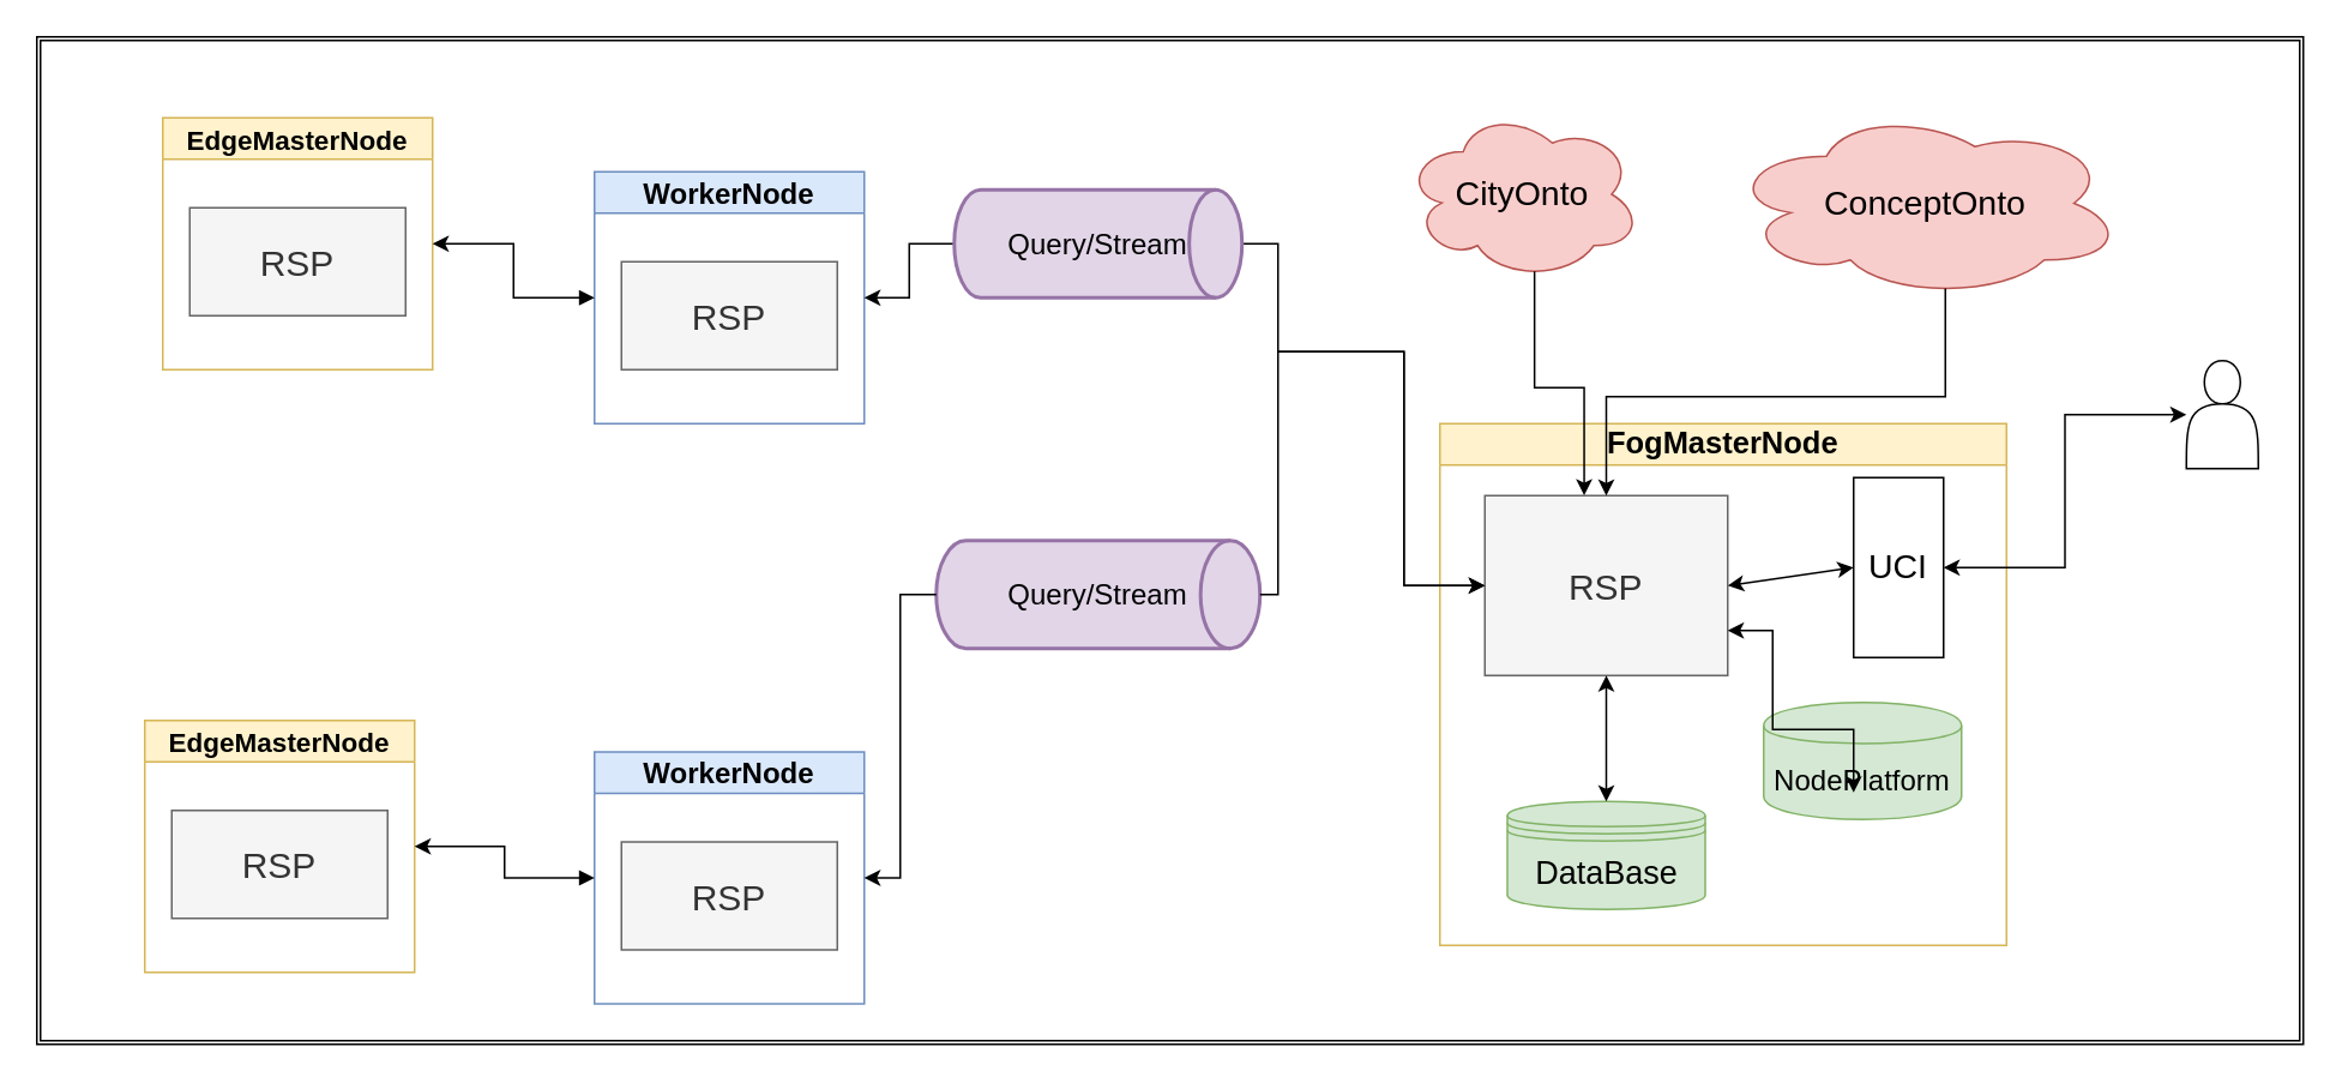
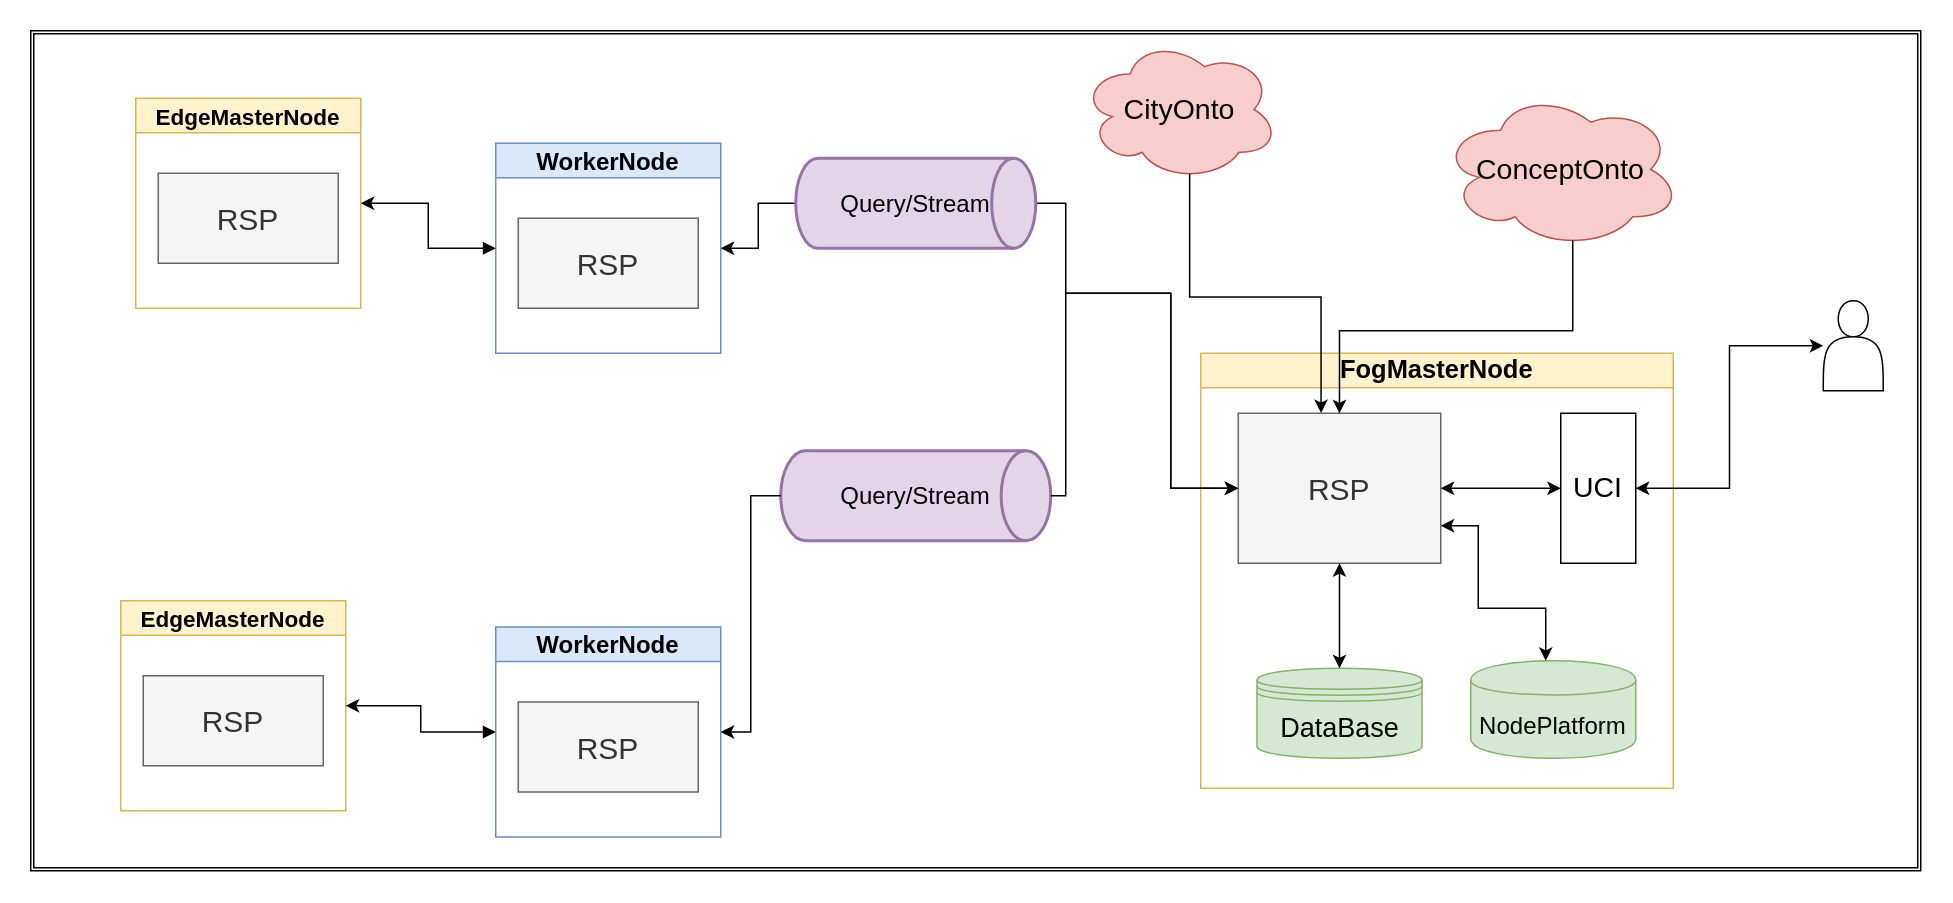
- <mxCell id="23" value="CityOnto" style="ellipse;shape=cloud;whiteSpace=wrap;html=1;fillColor=#f8cecc;strokeColor=#b85450;fontSize=19;" vertex="1" parent="1"><mxGeometry x="780" y="60" width="132" height="95" as="geometry" /></mxCell>
+ <mxCell id="23" value="CityOnto" style="ellipse;shape=cloud;whiteSpace=wrap;html=1;fillColor=#f8cecc;strokeColor=#b85450;fontSize=19;" vertex="1" parent="1"><mxGeometry x="720" y="25" width="132" height="95" as="geometry" /></mxCell>
- <mxCell id="31" value="ConceptOnto" style="ellipse;shape=cloud;whiteSpace=wrap;html=1;fillColor=#f8cecc;strokeColor=#b85450;fontSize=19;" vertex="1" parent="1"><mxGeometry x="960" y="60" width="220" height="105" as="geometry" /></mxCell>
+ <mxCell id="31" value="ConceptOnto" style="ellipse;shape=cloud;whiteSpace=wrap;html=1;fillColor=#f8cecc;strokeColor=#b85450;fontSize=19;" vertex="1" parent="1"><mxGeometry x="960" y="60" width="160" height="105" as="geometry" /></mxCell>
- <mxCell id="7" value="UCI" style="rounded=0;whiteSpace=wrap;html=1;fontSize=19;" vertex="1" parent="5"><mxGeometry x="230" y="30" width="50" height="100" as="geometry" /></mxCell>
+ <mxCell id="7" value="UCI" style="rounded=0;whiteSpace=wrap;html=1;fontSize=19;" vertex="1" parent="5"><mxGeometry x="240" y="40" width="50" height="100" as="geometry" /></mxCell>
- <mxCell id="8" value="NodePlatform" style="shape=cylinder;whiteSpace=wrap;html=1;boundedLbl=1;backgroundOutline=1;fillColor=#d5e8d4;strokeColor=#82b366;fontSize=16;" vertex="1" parent="5"><mxGeometry x="180" y="155" width="110" height="65" as="geometry" /></mxCell>
+ <mxCell id="8" value="NodePlatform" style="shape=cylinder;whiteSpace=wrap;html=1;boundedLbl=1;backgroundOutline=1;fillColor=#d5e8d4;strokeColor=#82b366;fontSize=16;" vertex="1" parent="5"><mxGeometry x="180" y="205" width="110" height="65" as="geometry" /></mxCell>
